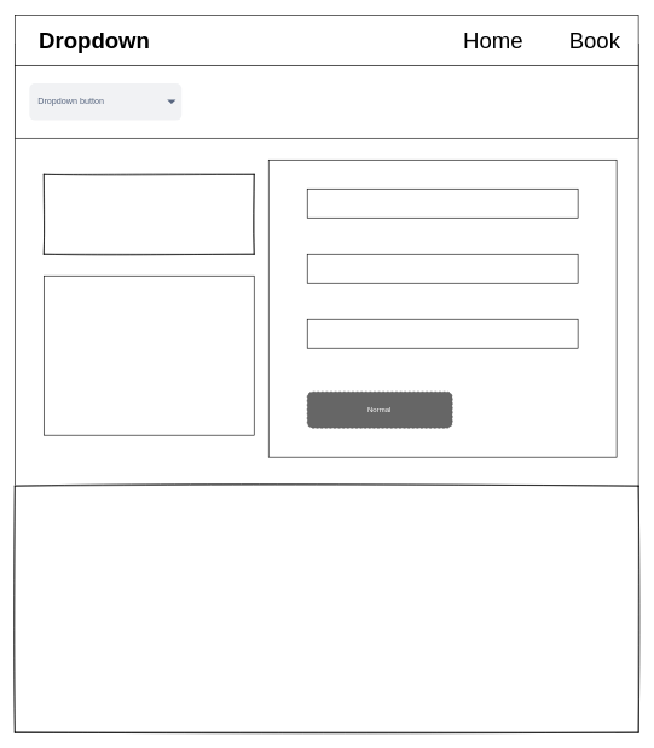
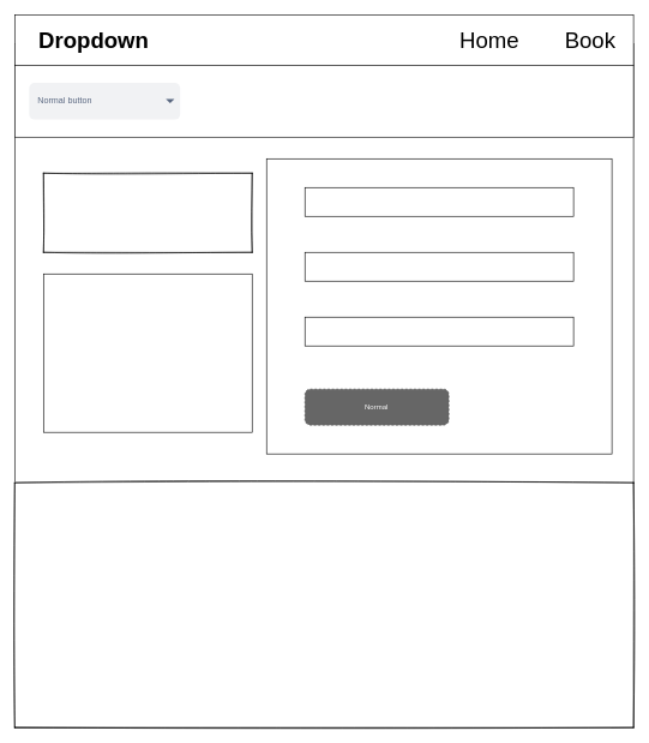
- <mxCell id="7" value="Dropdown button" style="rounded=1;fillColor=#F1F2F4;strokeColor=none;html=1;fontColor=#596780;align=left;fontSize=12;spacingLeft=10;sketch=0;" vertex="1" parent="1"><mxGeometry x="40" y="114.62" width="210" height="50.75" as="geometry" /></mxCell>
+ <mxCell id="7" value="Normal button" style="rounded=1;fillColor=#F1F2F4;strokeColor=none;html=1;fontColor=#596780;align=left;fontSize=12;spacingLeft=10;sketch=0;" vertex="1" parent="1"><mxGeometry x="40" y="114.62" width="210" height="50.75" as="geometry" /></mxCell>
